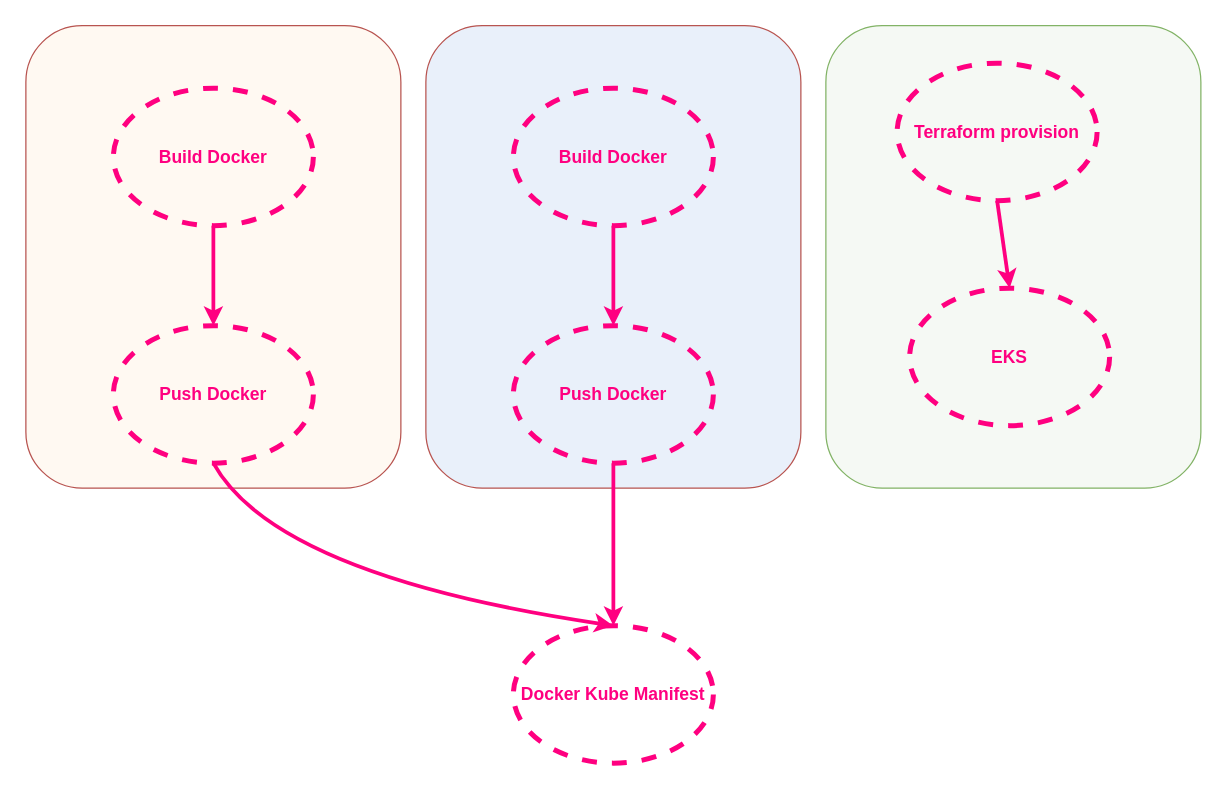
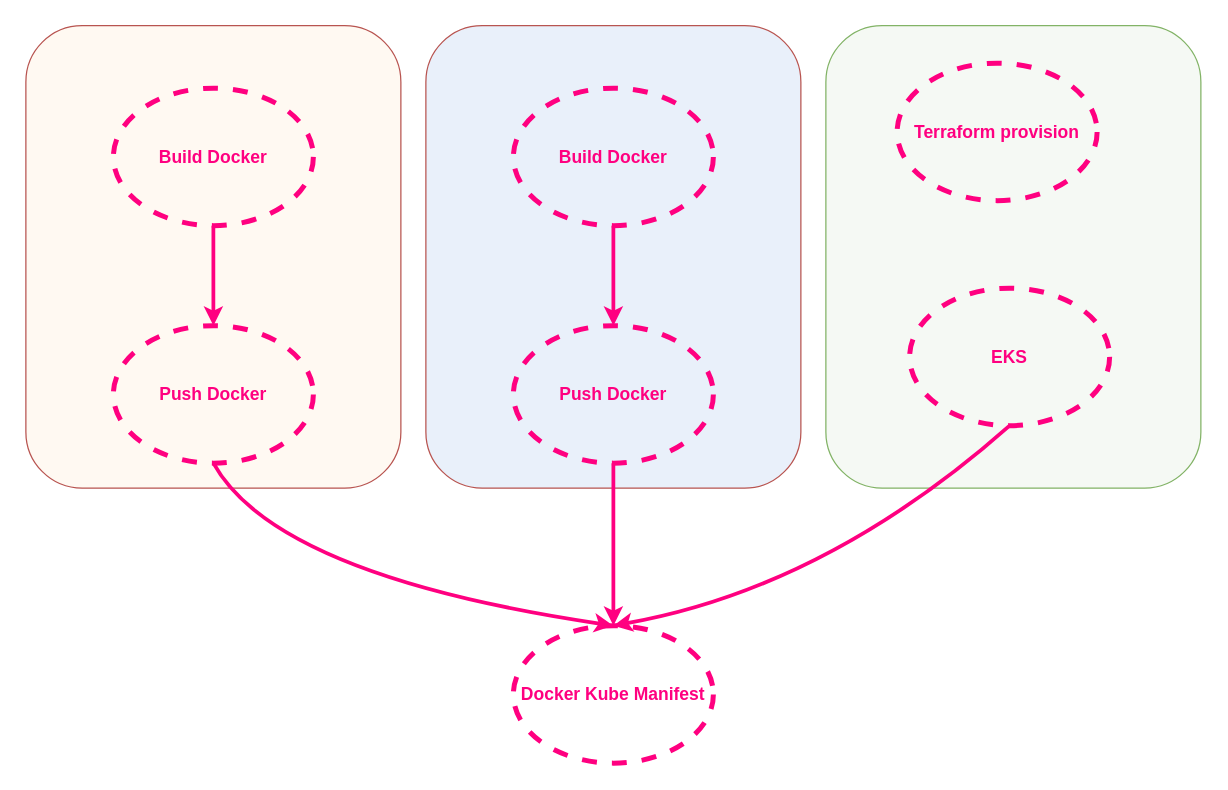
- <mxCell id="16" value="" style="curved=1;endArrow=classic;html=1;exitX=0.5;exitY=1;exitDx=0;exitDy=0;strokeColor=#FF0080;strokeWidth=3;entryX=0.5;entryY=0;entryDx=0;entryDy=0;" edge="1" parent="1" source="14" target="15"><mxGeometry width="50" height="50" relative="1" as="geometry"><mxPoint x="527" y="190" as="sourcePoint" /><mxPoint x="527" y="270" as="targetPoint" /><Array as="points" /></mxGeometry></mxCell>
+ <mxCell id="17" value="" style="curved=1;endArrow=classic;html=1;exitX=0.5;exitY=1;exitDx=0;exitDy=0;strokeColor=#FF0080;strokeWidth=3;entryX=0.5;entryY=0;entryDx=0;entryDy=0;" edge="1" parent="1" source="15" target="11"><mxGeometry width="50" height="50" relative="1" as="geometry"><mxPoint x="180" y="380" as="sourcePoint" /><mxPoint x="512" y="510.99" as="targetPoint" /><Array as="points"><mxPoint x="660" y="470" /></Array></mxGeometry></mxCell>
